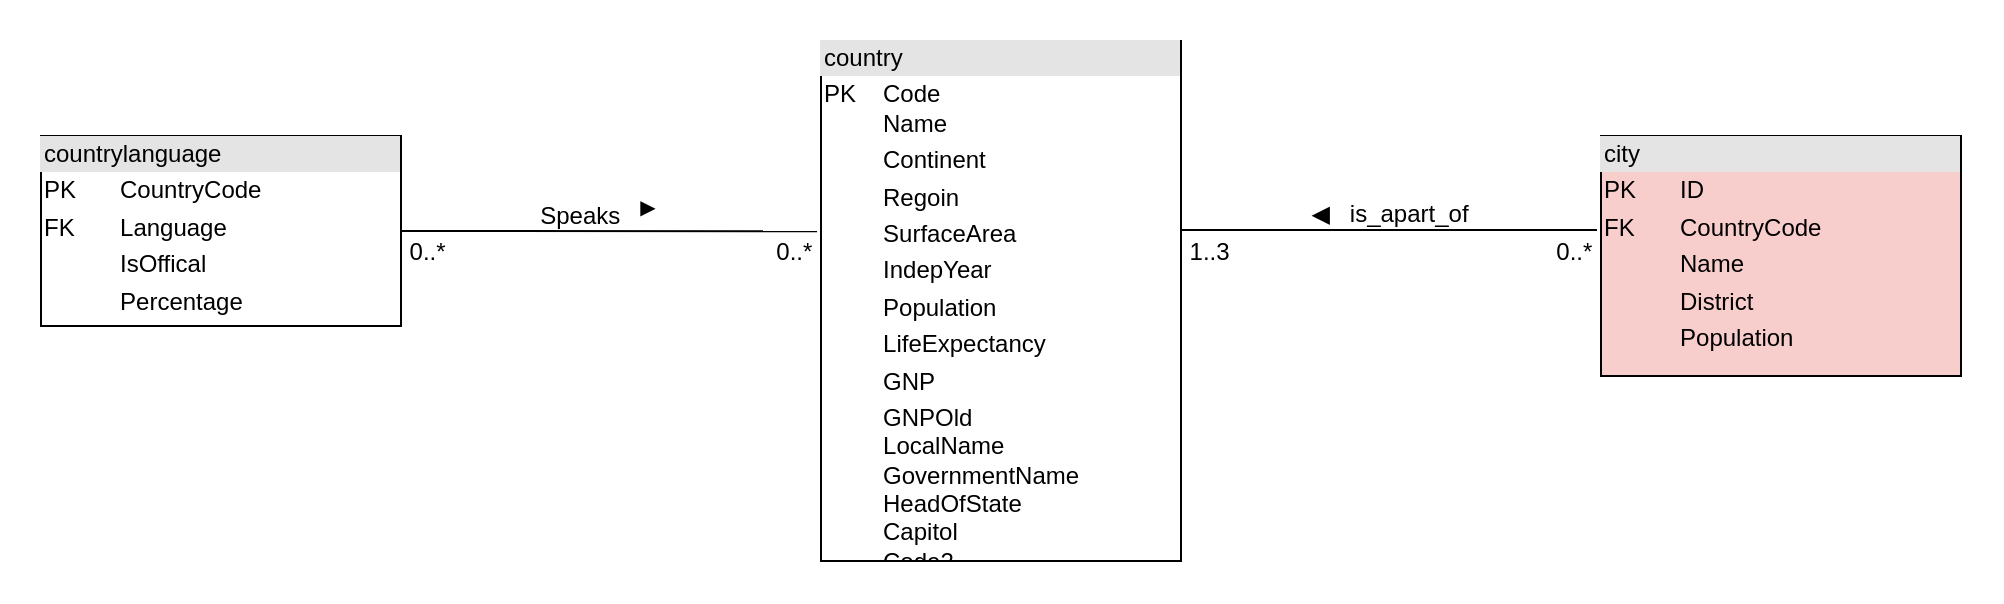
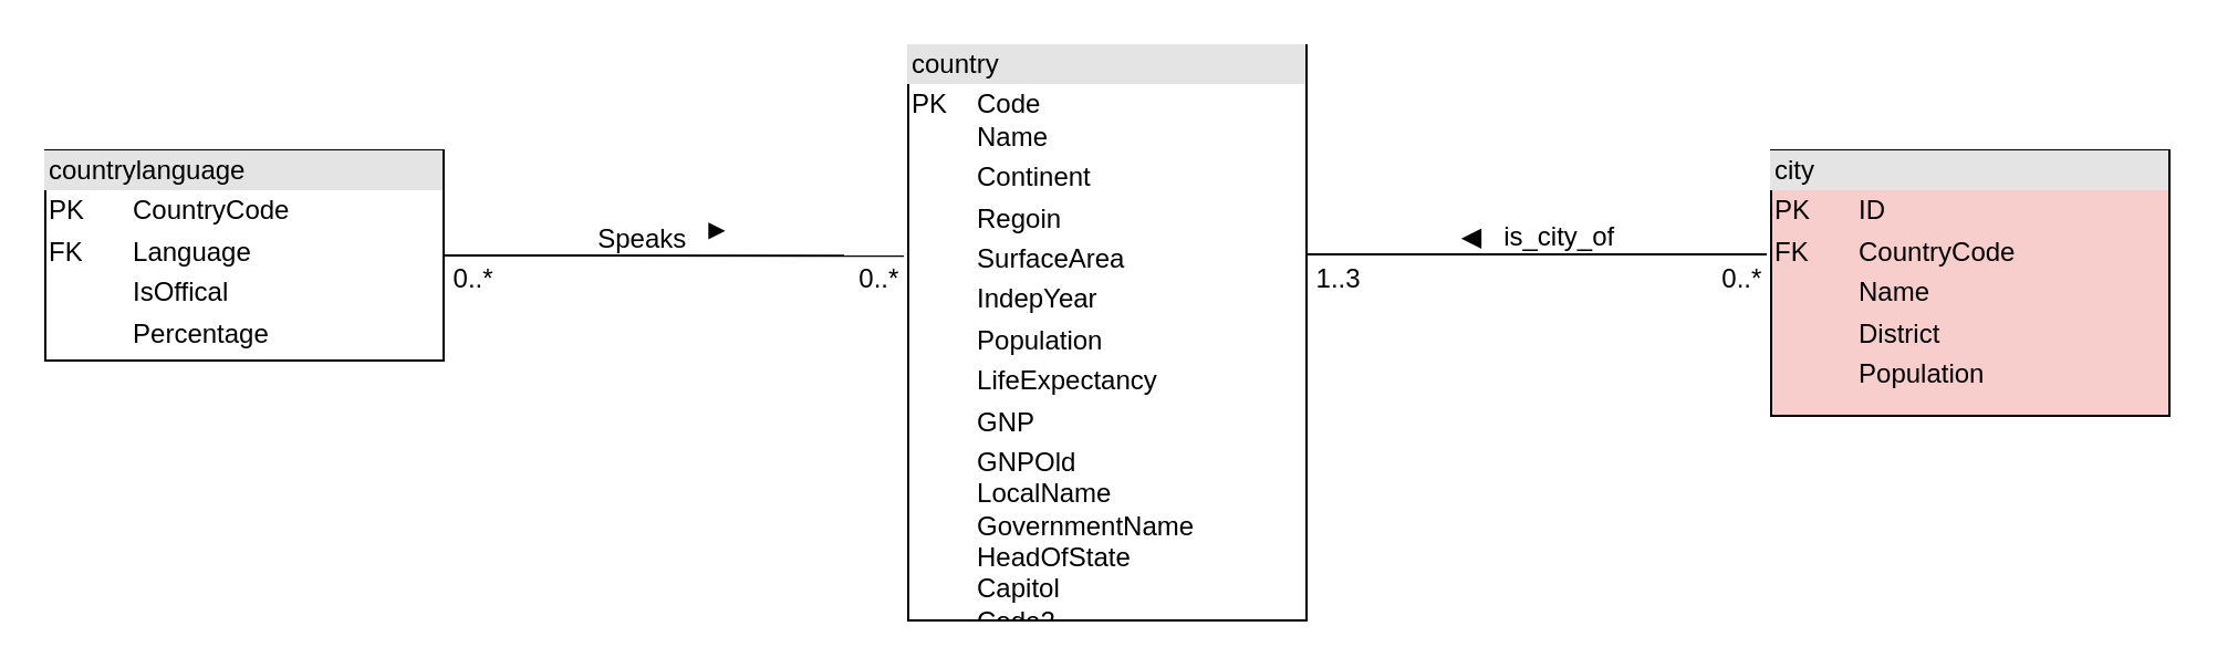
- <mxCell id="8" value="◀&amp;nbsp; &amp;nbsp;is_apart_of" style="text;html=1;align=center;verticalAlign=middle;whiteSpace=wrap;rounded=0;" parent="1" vertex="1"><mxGeometry x="650" y="97" width="90" height="20" as="geometry" /></mxCell>
+ <mxCell id="8" value="◀&amp;nbsp; &amp;nbsp;is_city_of" style="text;html=1;align=center;verticalAlign=middle;whiteSpace=wrap;rounded=0;" parent="1" vertex="1"><mxGeometry x="650" y="97" width="90" height="20" as="geometry" /></mxCell>
